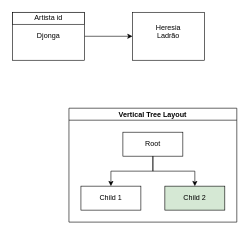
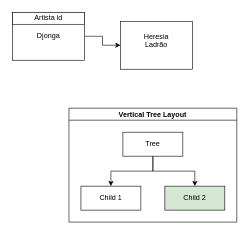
- <mxCell id="4" value="&lt;div&gt;Heresia&lt;/div&gt;&lt;div&gt;Ladrão&lt;/div&gt;&lt;div&gt;&lt;br&gt;&lt;/div&gt;" style="rounded=0;whiteSpace=wrap;html=1;" vertex="1" parent="1"><mxGeometry x="220" y="20" width="120" height="80" as="geometry" /></mxCell>
+ <mxCell id="4" value="&lt;div&gt;Heresia&lt;/div&gt;&lt;div&gt;Ladrão&lt;/div&gt;&lt;div&gt;&lt;br&gt;&lt;/div&gt;" style="rounded=0;whiteSpace=wrap;html=1;" vertex="1" parent="1"><mxGeometry x="200" y="35" width="120" height="80" as="geometry" /></mxCell>
- <mxCell id="7" value="Root" style="whiteSpace=wrap;html=1;" vertex="1" parent="6"><mxGeometry x="90" y="40" width="100" height="40" as="geometry" /></mxCell>
+ <mxCell id="7" value="Tree" style="whiteSpace=wrap;html=1;" vertex="1" parent="6"><mxGeometry x="90" y="40" width="100" height="40" as="geometry" /></mxCell>
